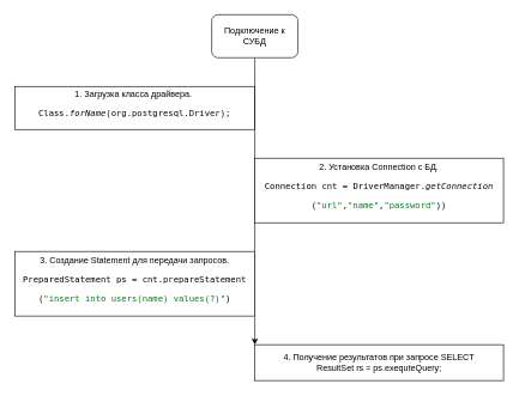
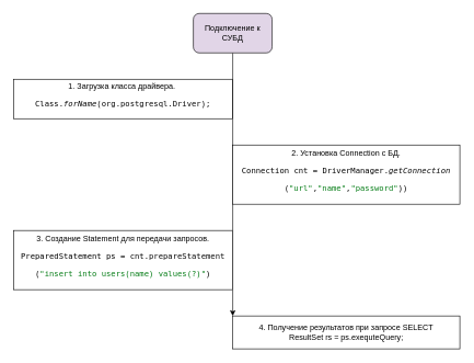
- <mxCell id="4" value="Подключение к СУБД" style="rounded=1;whiteSpace=wrap;html=1;" parent="1" vertex="1"><mxGeometry x="294" y="20" width="120" height="60" as="geometry" /></mxCell>
+ <mxCell id="4" value="Подключение к СУБД" style="rounded=1;whiteSpace=wrap;html=1;fillColor=#e1d5e7;" parent="1" vertex="1"><mxGeometry x="294" y="20" width="120" height="60" as="geometry" /></mxCell>
